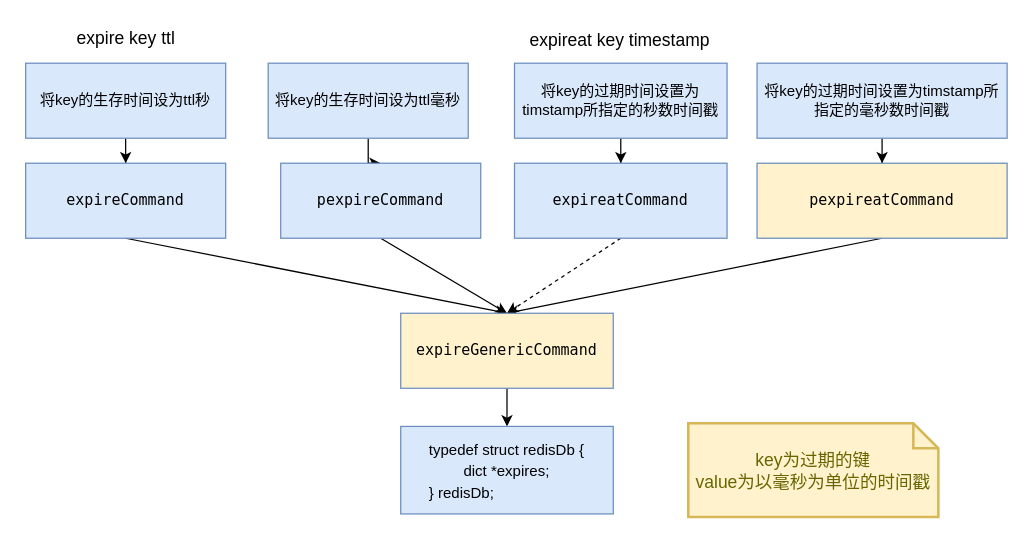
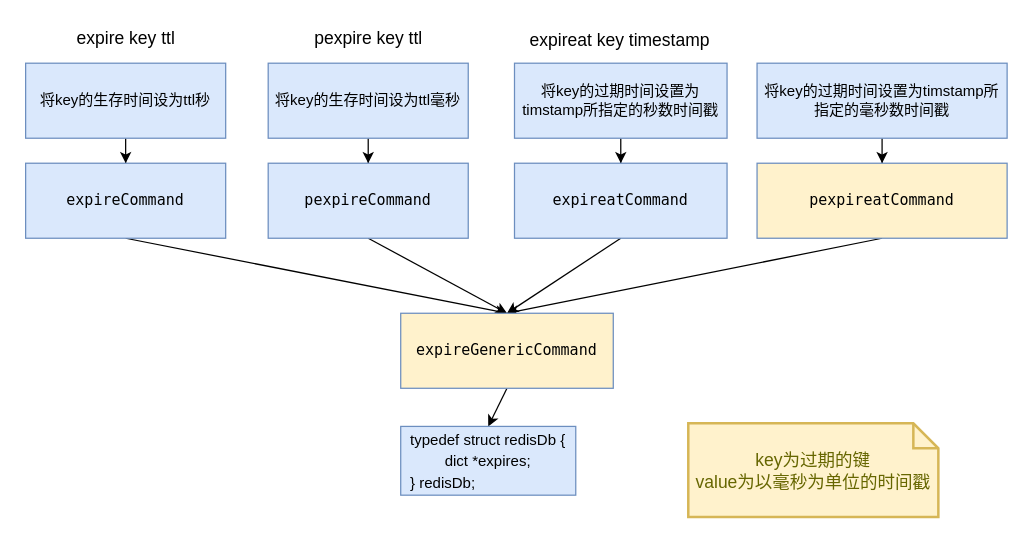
+ <mxCell id="11" value="&lt;span&gt;pexpire key ttl&lt;/span&gt;" style="text;html=1;align=center;verticalAlign=middle;resizable=0;points=[];autosize=1;strokeColor=none;fillColor=none;fontSize=14;" vertex="1" parent="1"><mxGeometry x="244" y="20" width="100" height="20" as="geometry" /></mxCell>
- <mxCell id="16" value="&lt;pre&gt;pexpireCommand&lt;/pre&gt;" style="rounded=0;whiteSpace=wrap;html=1;fillColor=#dae8fc;strokeColor=#6c8ebf;" vertex="1" parent="1"><mxGeometry x="224" y="130" width="160" height="60" as="geometry" /></mxCell>
+ <mxCell id="16" value="&lt;pre&gt;pexpireCommand&lt;/pre&gt;" style="rounded=0;whiteSpace=wrap;html=1;fillColor=#dae8fc;strokeColor=#6c8ebf;" vertex="1" parent="1"><mxGeometry x="214" y="130" width="160" height="60" as="geometry" /></mxCell>
- <mxCell id="17" style="edgeStyle=none;rounded=0;orthogonalLoop=1;jettySize=auto;html=1;exitX=0.5;exitY=1;exitDx=0;exitDy=0;entryX=0.5;entryY=0;entryDx=0;entryDy=0;fontSize=12;dashed=1;" edge="1" parent="1" source="18" target="22"><mxGeometry relative="1" as="geometry" /></mxCell>
+ <mxCell id="17" style="edgeStyle=none;rounded=0;orthogonalLoop=1;jettySize=auto;html=1;exitX=0.5;exitY=1;exitDx=0;exitDy=0;entryX=0.5;entryY=0;entryDx=0;entryDy=0;fontSize=12;" edge="1" parent="1" source="18" target="22"><mxGeometry relative="1" as="geometry" /></mxCell>
- <mxCell id="23" value="&lt;div&gt;&lt;font style=&quot;font-size: 12px&quot;&gt;typedef struct redisDb {&lt;/font&gt;&lt;/div&gt;&lt;div&gt;&lt;font style=&quot;font-size: 12px&quot;&gt;dict *expires;&lt;/font&gt;&lt;/div&gt;&lt;div style=&quot;text-align: left&quot;&gt;&lt;font style=&quot;font-size: 12px&quot;&gt;} redisDb;&lt;/font&gt;&lt;/div&gt;" style="rounded=0;whiteSpace=wrap;html=1;fontSize=14;fillColor=#dae8fc;strokeColor=#6c8ebf;" vertex="1" parent="1"><mxGeometry x="320" y="340.5" width="170" height="70" as="geometry" /></mxCell>
+ <mxCell id="23" value="&lt;div&gt;&lt;font style=&quot;font-size: 12px&quot;&gt;typedef struct redisDb {&lt;/font&gt;&lt;/div&gt;&lt;div&gt;&lt;font style=&quot;font-size: 12px&quot;&gt;dict *expires;&lt;/font&gt;&lt;/div&gt;&lt;div style=&quot;text-align: left&quot;&gt;&lt;font style=&quot;font-size: 12px&quot;&gt;} redisDb;&lt;/font&gt;&lt;/div&gt;" style="rounded=0;whiteSpace=wrap;html=1;fontSize=14;fillColor=#dae8fc;strokeColor=#6c8ebf;" vertex="1" parent="1"><mxGeometry x="320" y="340.5" width="140" height="55" as="geometry" /></mxCell>
